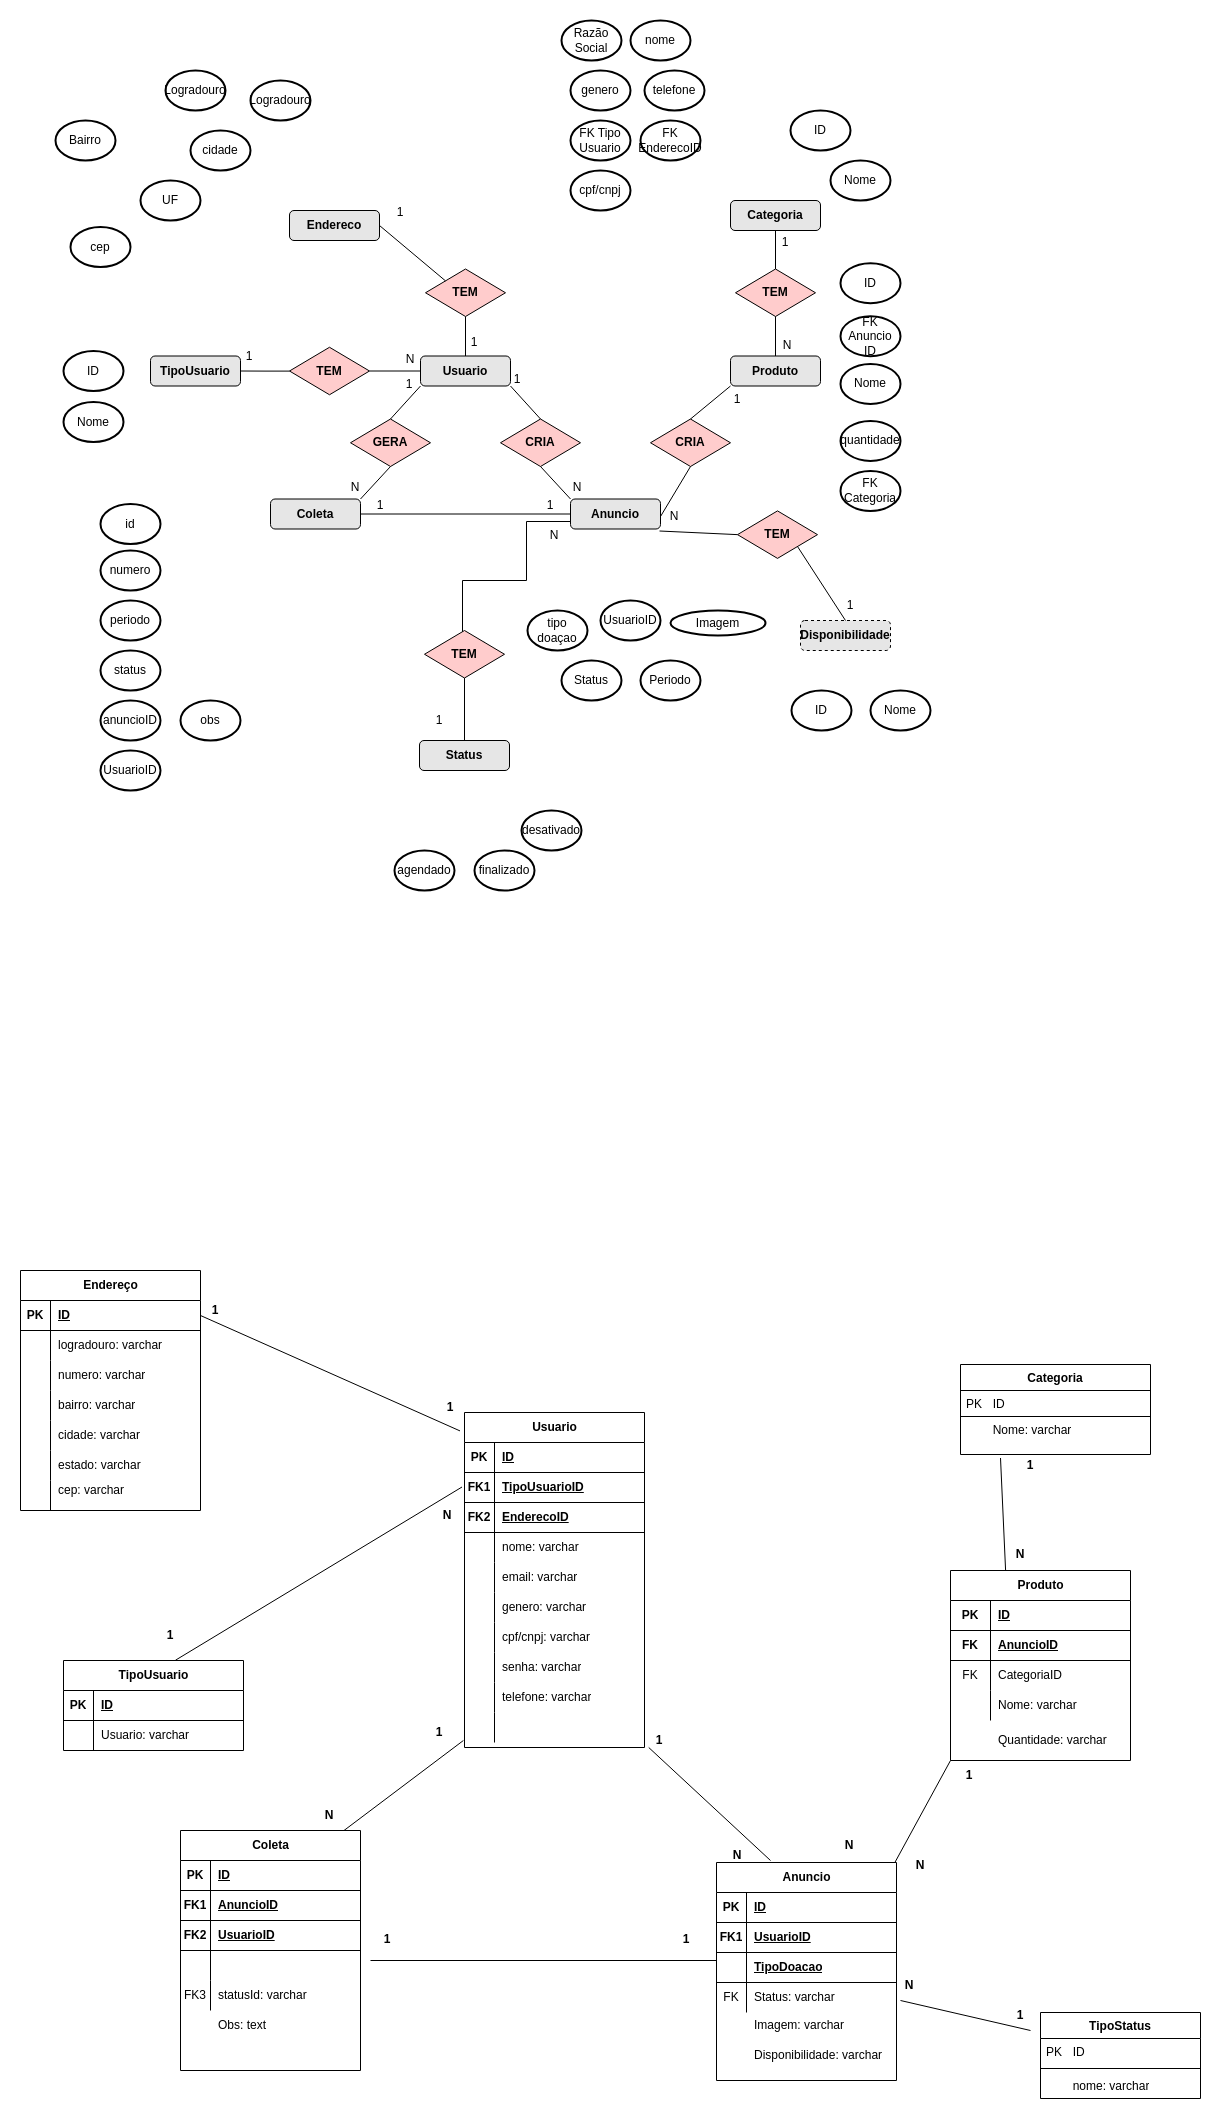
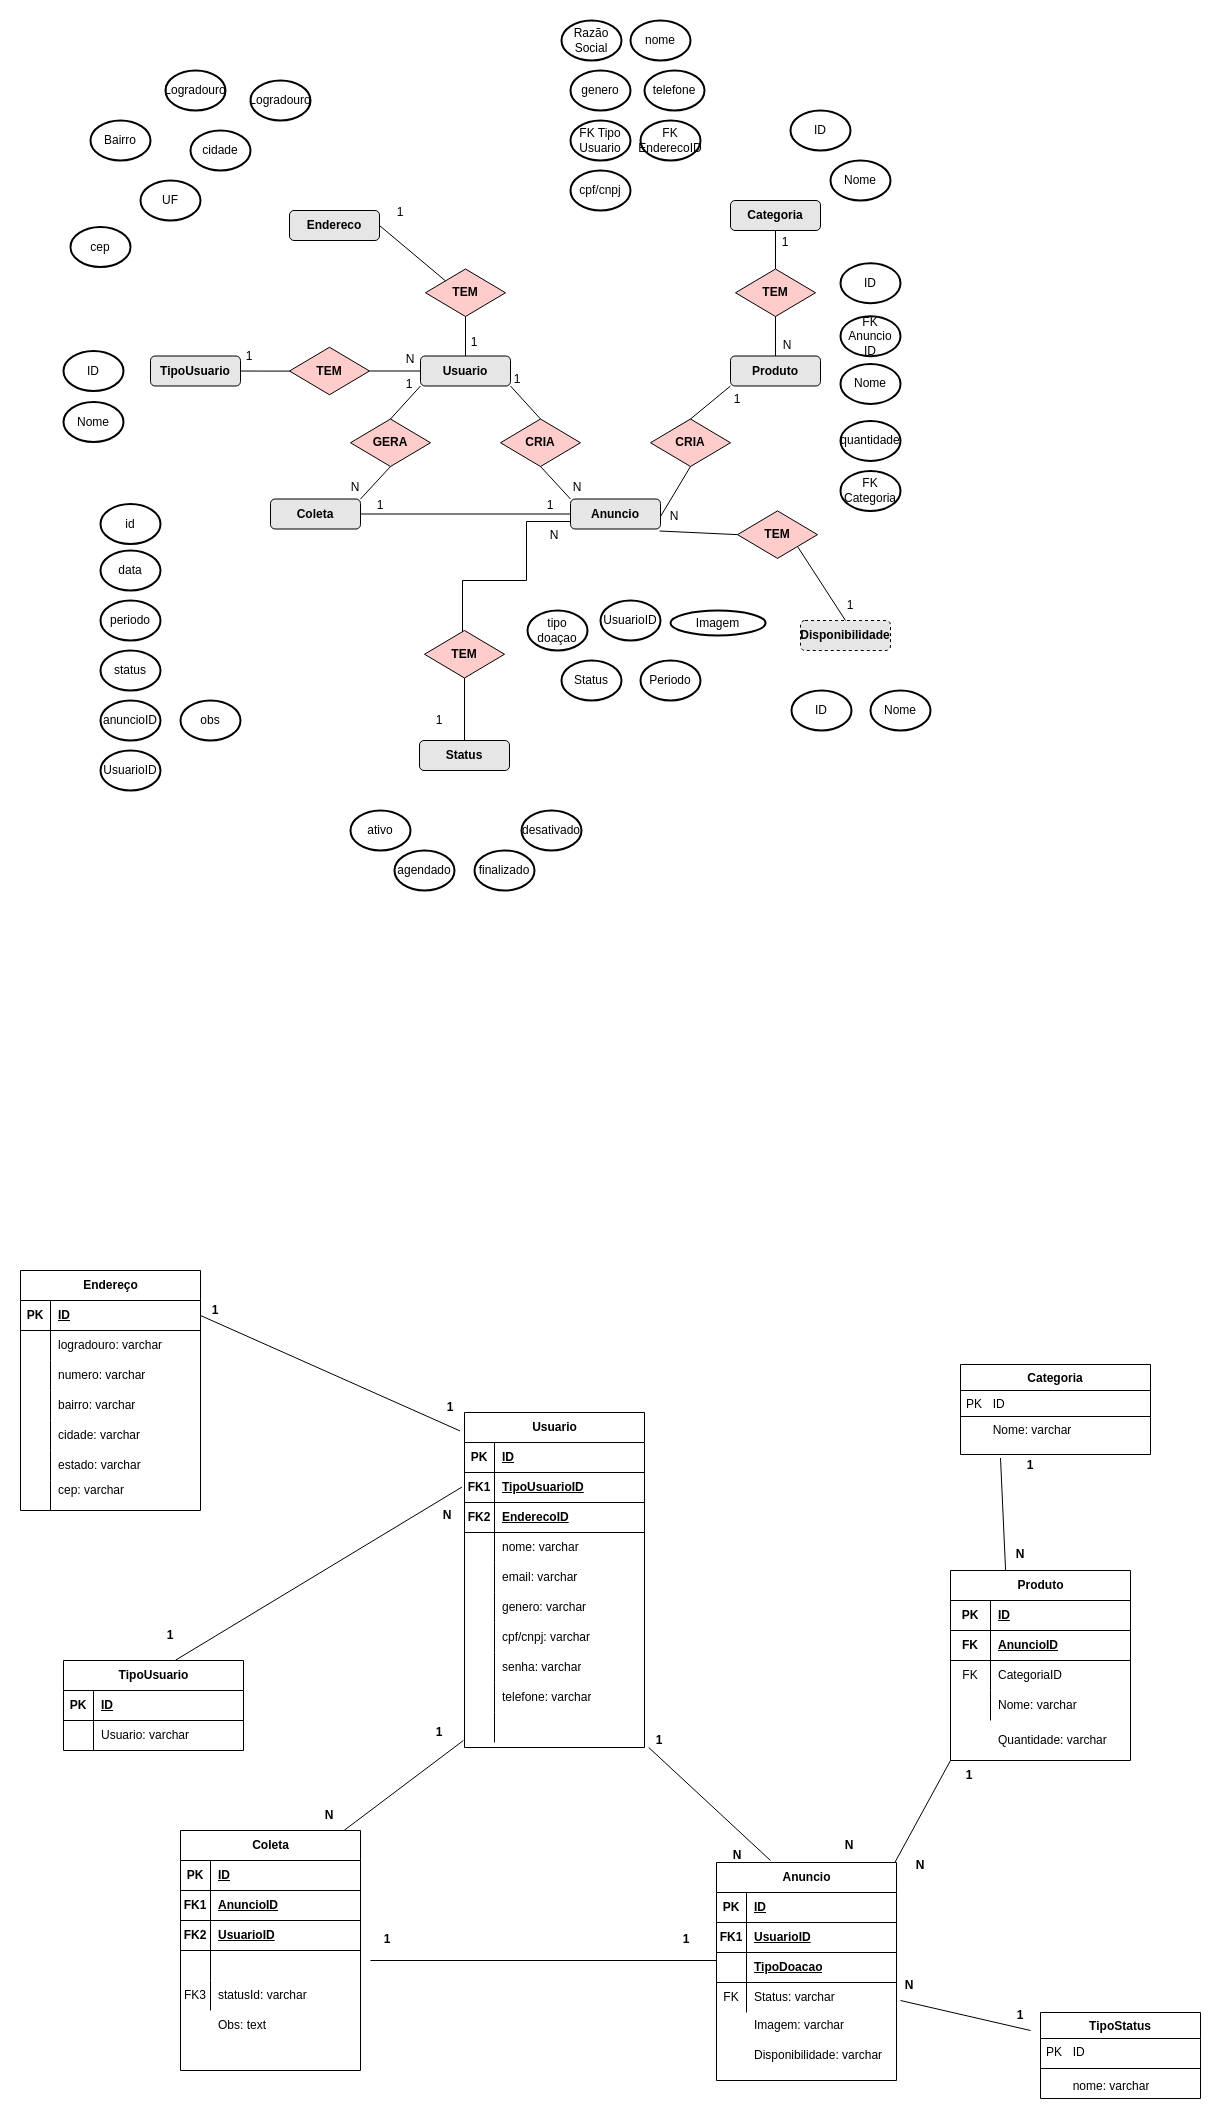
- <mxCell id="141" value="Bairro" style="strokeWidth=2;html=1;shape=mxgraph.flowchart.start_2;whiteSpace=wrap;" parent="1" vertex="1"><mxGeometry x="55" y="120" width="60" height="40" as="geometry" /></mxCell>
+ <mxCell id="141" value="Bairro" style="strokeWidth=2;html=1;shape=mxgraph.flowchart.start_2;whiteSpace=wrap;" parent="1" vertex="1"><mxGeometry x="90" y="120" width="60" height="40" as="geometry" /></mxCell>
- <mxCell id="73" value="numero" style="strokeWidth=2;html=1;shape=mxgraph.flowchart.start_2;whiteSpace=wrap;" parent="1" vertex="1"><mxGeometry x="100" y="550" width="60" height="40" as="geometry" /></mxCell>
+ <mxCell id="73" value="data" style="strokeWidth=2;html=1;shape=mxgraph.flowchart.start_2;whiteSpace=wrap;" parent="1" vertex="1"><mxGeometry x="100" y="550" width="60" height="40" as="geometry" /></mxCell>
+ <mxCell id="68" value="ativo" style="strokeWidth=2;html=1;shape=mxgraph.flowchart.start_2;whiteSpace=wrap;" parent="1" vertex="1"><mxGeometry x="350" y="810" width="60" height="40" as="geometry" /></mxCell>
